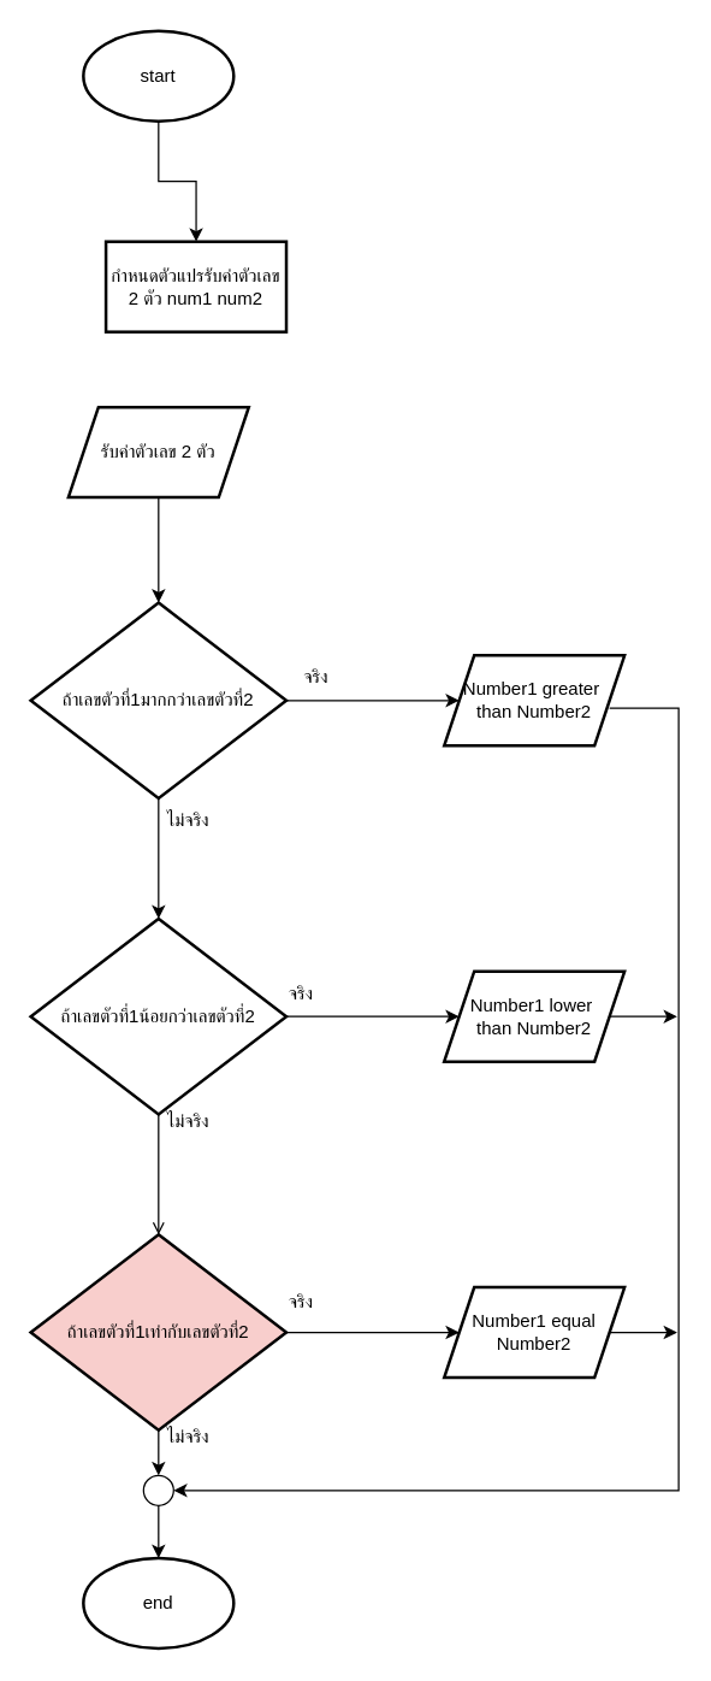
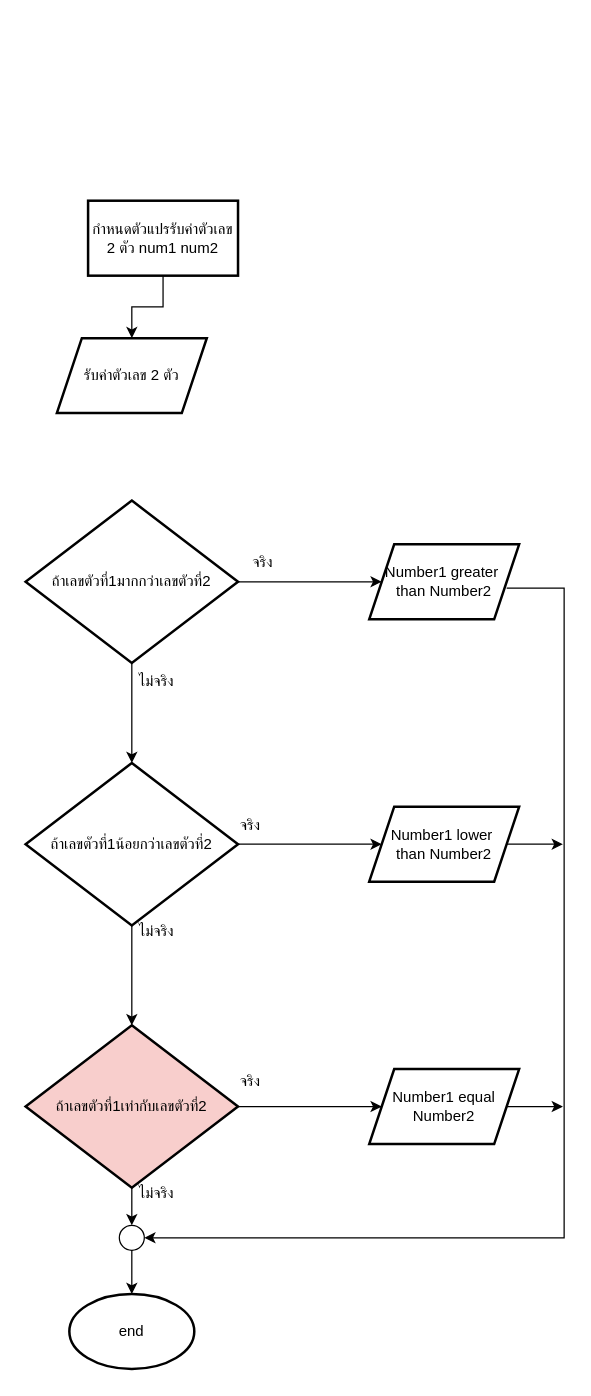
- <mxCell id="3" value="start" style="strokeWidth=2;html=1;shape=mxgraph.flowchart.start_1;whiteSpace=wrap;" vertex="1" parent="1"><mxGeometry x="55" y="20" width="100" height="60" as="geometry" /></mxCell>
- <mxCell id="2" value="" style="edgeStyle=orthogonalEdgeStyle;rounded=0;orthogonalLoop=1;jettySize=auto;html=1;" edge="1" parent="1" source="3" target="5"><mxGeometry relative="1" as="geometry" /></mxCell>
+ <mxCell id="4" value="" style="edgeStyle=orthogonalEdgeStyle;rounded=0;orthogonalLoop=1;jettySize=auto;html=1;" edge="1" parent="1" source="5" target="7"><mxGeometry relative="1" as="geometry" /></mxCell>
- <mxCell id="6" value="" style="edgeStyle=orthogonalEdgeStyle;rounded=0;orthogonalLoop=1;jettySize=auto;html=1;" edge="1" parent="1" source="7" target="10"><mxGeometry relative="1" as="geometry" /></mxCell>
- <mxCell id="14" value="" style="edgeStyle=orthogonalEdgeStyle;rounded=0;orthogonalLoop=1;jettySize=auto;html=1;endArrow=open;" edge="1" parent="1" source="15" target="19"><mxGeometry relative="1" as="geometry" /></mxCell>
+ <mxCell id="14" value="" style="edgeStyle=orthogonalEdgeStyle;rounded=0;orthogonalLoop=1;jettySize=auto;html=1;" edge="1" parent="1" source="15" target="19"><mxGeometry relative="1" as="geometry" /></mxCell>
